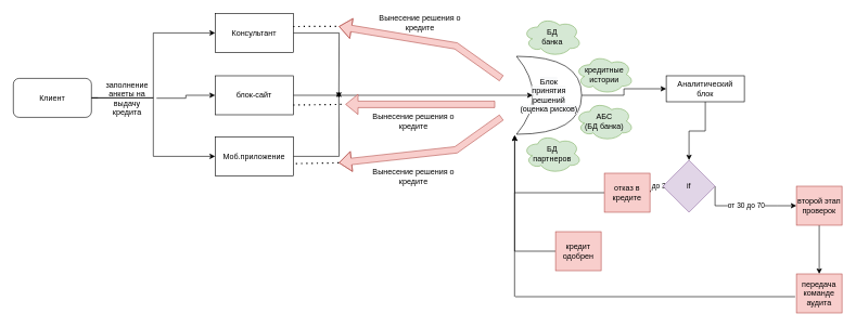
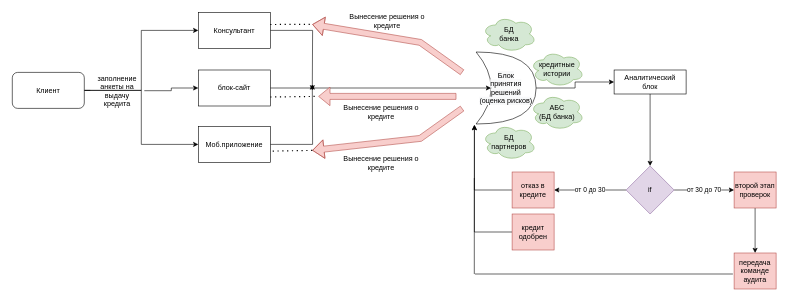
- <mxCell id="24" value="if" style="rhombus;whiteSpace=wrap;html=1;fillColor=#e1d5e7;strokeColor=#9673a6;" vertex="1" parent="1"><mxGeometry x="1018" y="246" width="80" height="80" as="geometry" /></mxCell>
+ <mxCell id="24" value="if" style="rhombus;whiteSpace=wrap;html=1;fillColor=#e1d5e7;strokeColor=#9673a6;" vertex="1" parent="1"><mxGeometry x="1043" y="276" width="80" height="80" as="geometry" /></mxCell>
- <mxCell id="26" value="отказ в кредите" style="rounded=0;whiteSpace=wrap;html=1;fillColor=#f8cecc;strokeColor=#b85450;" vertex="1" parent="1"><mxGeometry x="928" y="266" width="70" height="60" as="geometry" /></mxCell>
+ <mxCell id="26" value="отказ в кредите" style="rounded=0;whiteSpace=wrap;html=1;fillColor=#f8cecc;strokeColor=#b85450;" vertex="1" parent="1"><mxGeometry x="853" y="286" width="70" height="60" as="geometry" /></mxCell>
